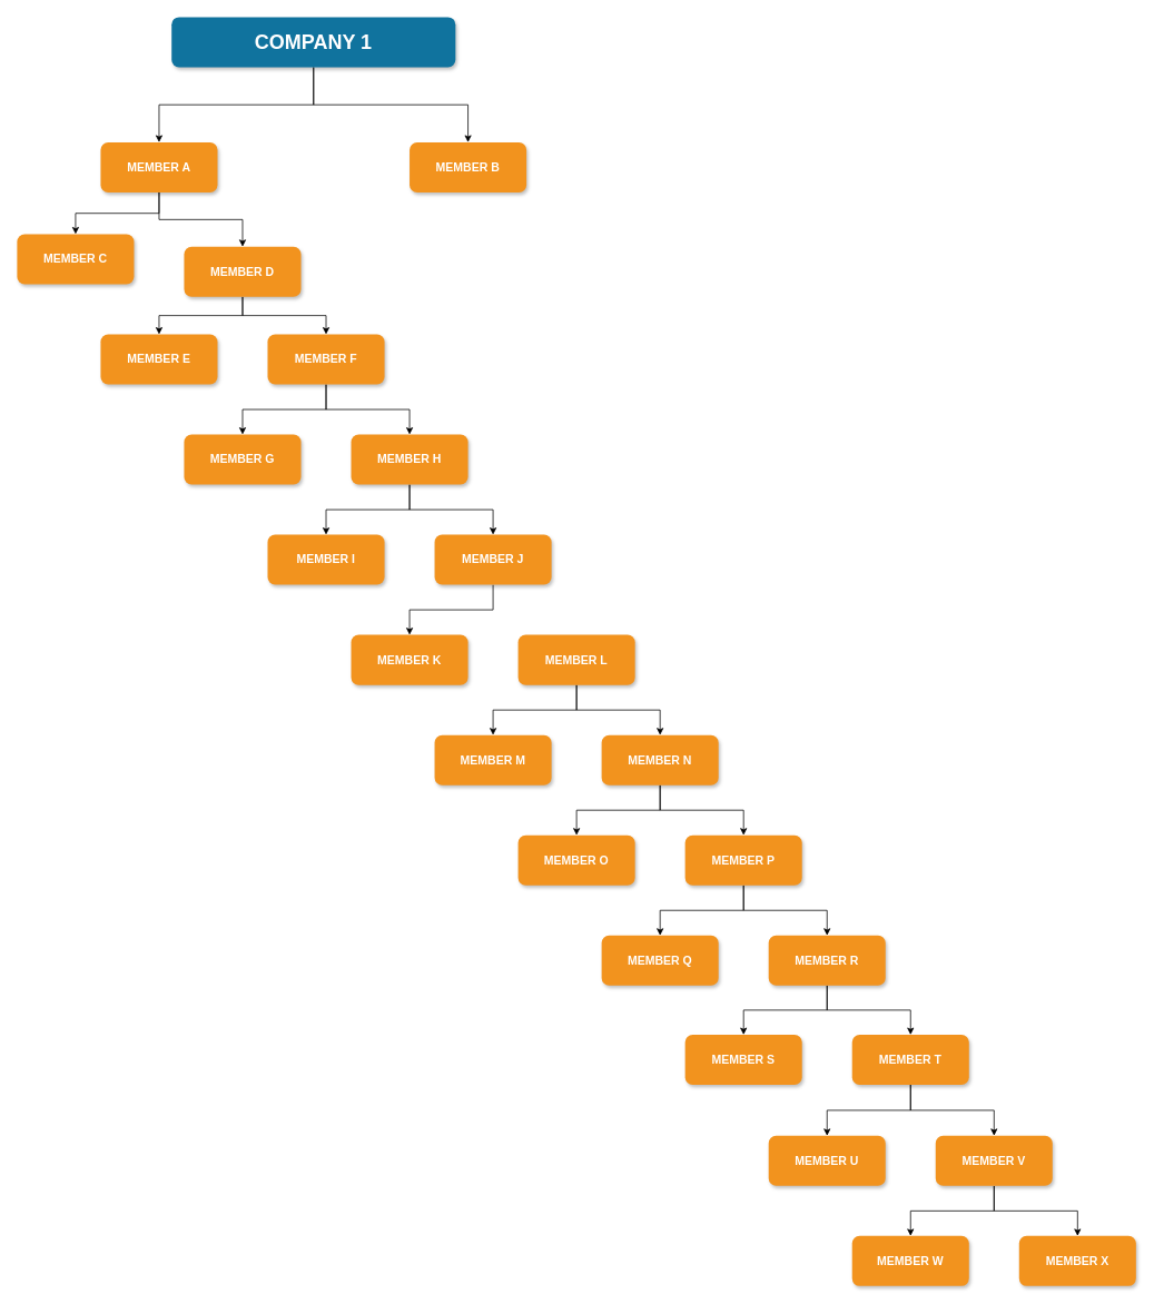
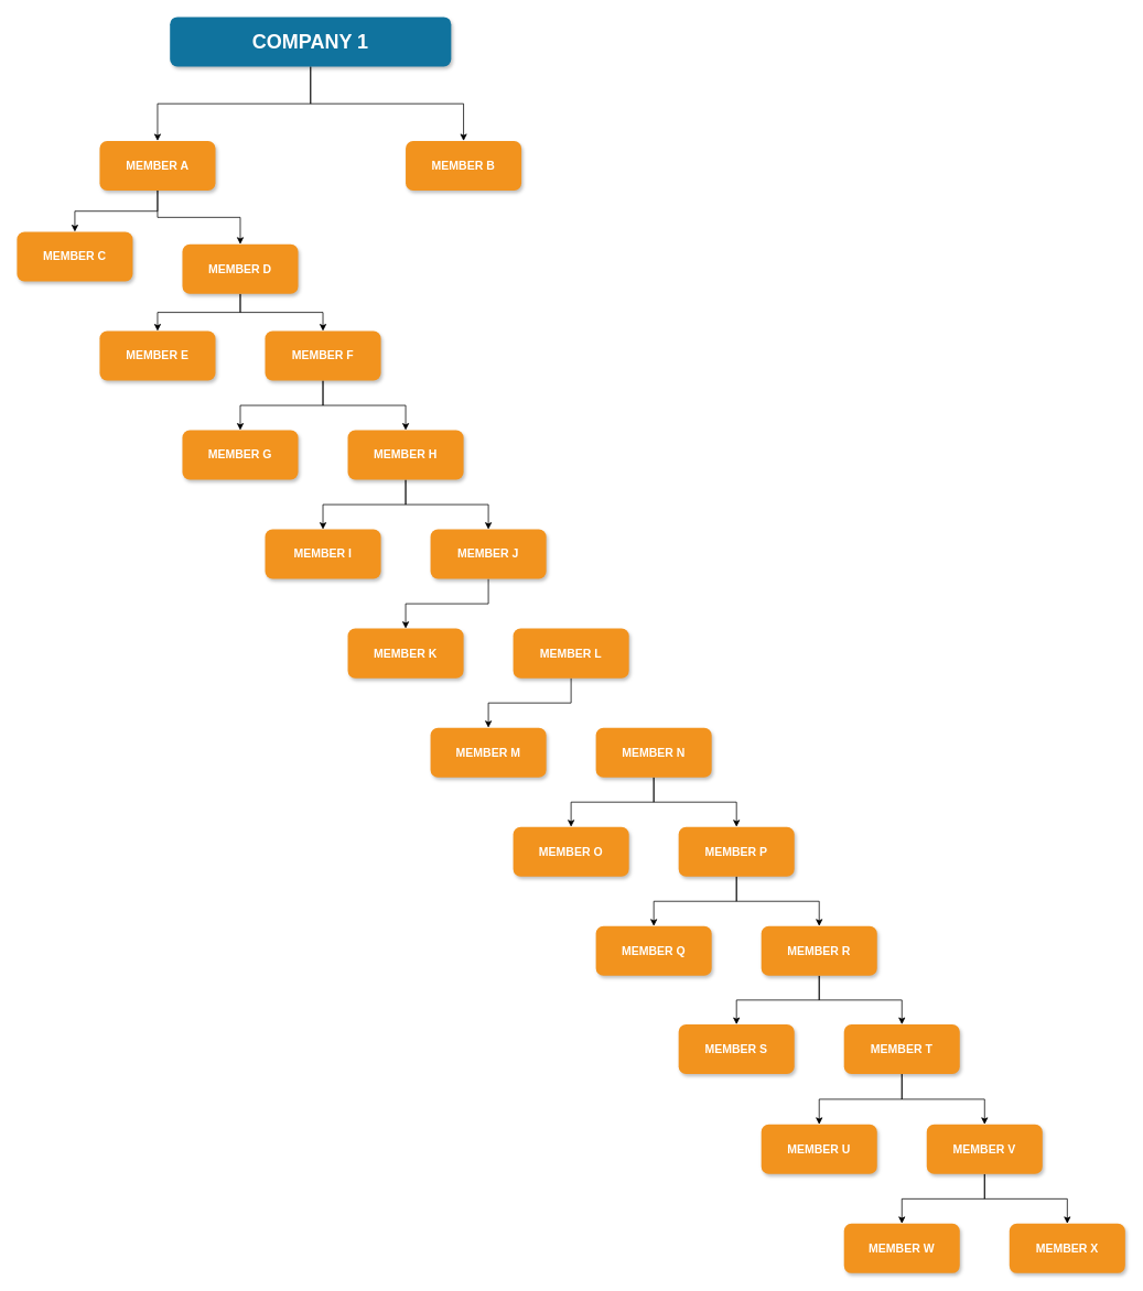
- <mxCell id="26" style="edgeStyle=orthogonalEdgeStyle;rounded=0;orthogonalLoop=1;jettySize=auto;html=1;entryX=0.5;entryY=0;entryDx=0;entryDy=0;" edge="1" parent="1" source="27" target="31"><mxGeometry relative="1" as="geometry" /></mxCell>
